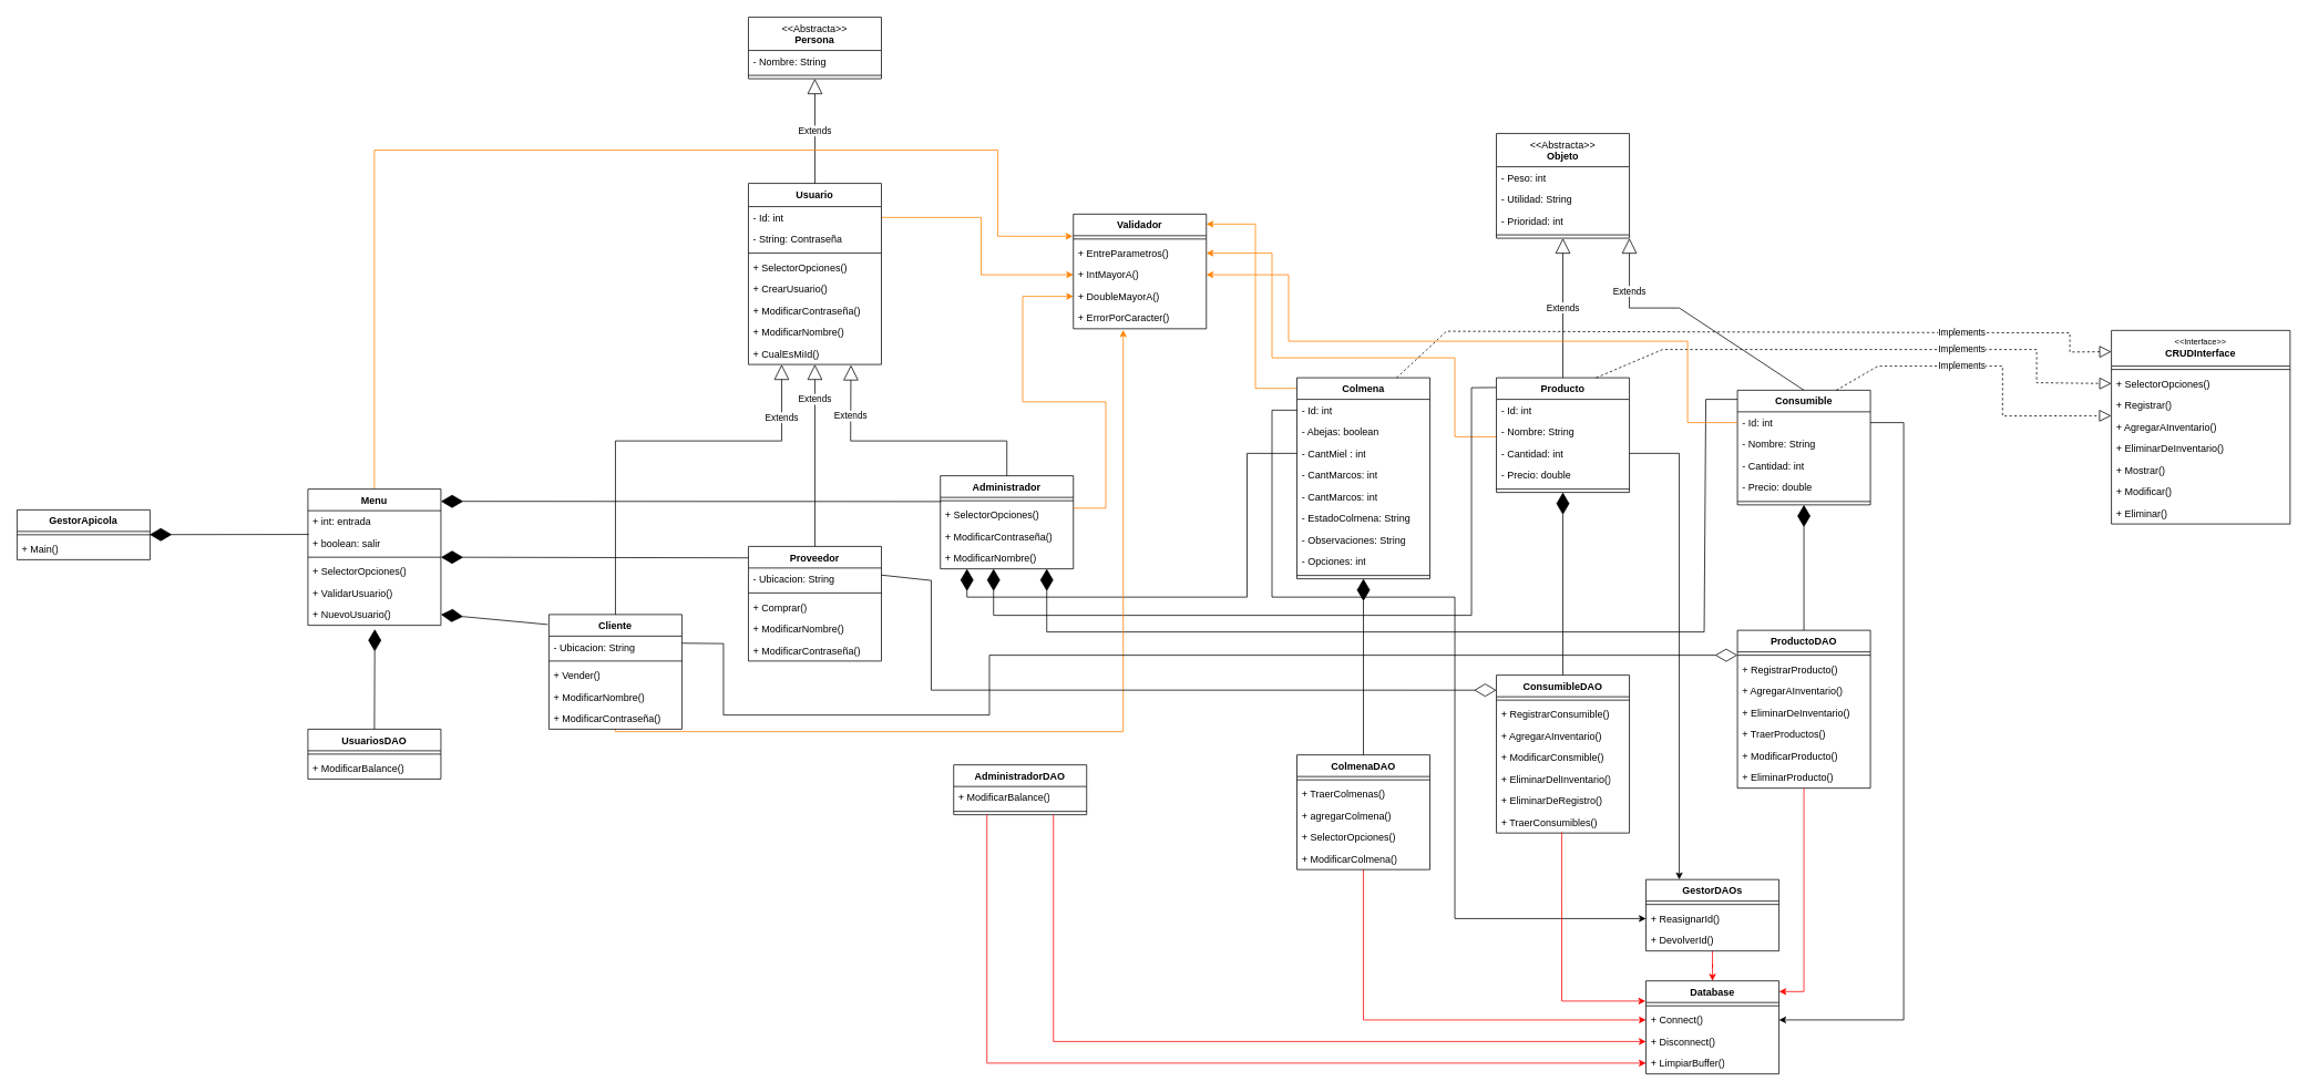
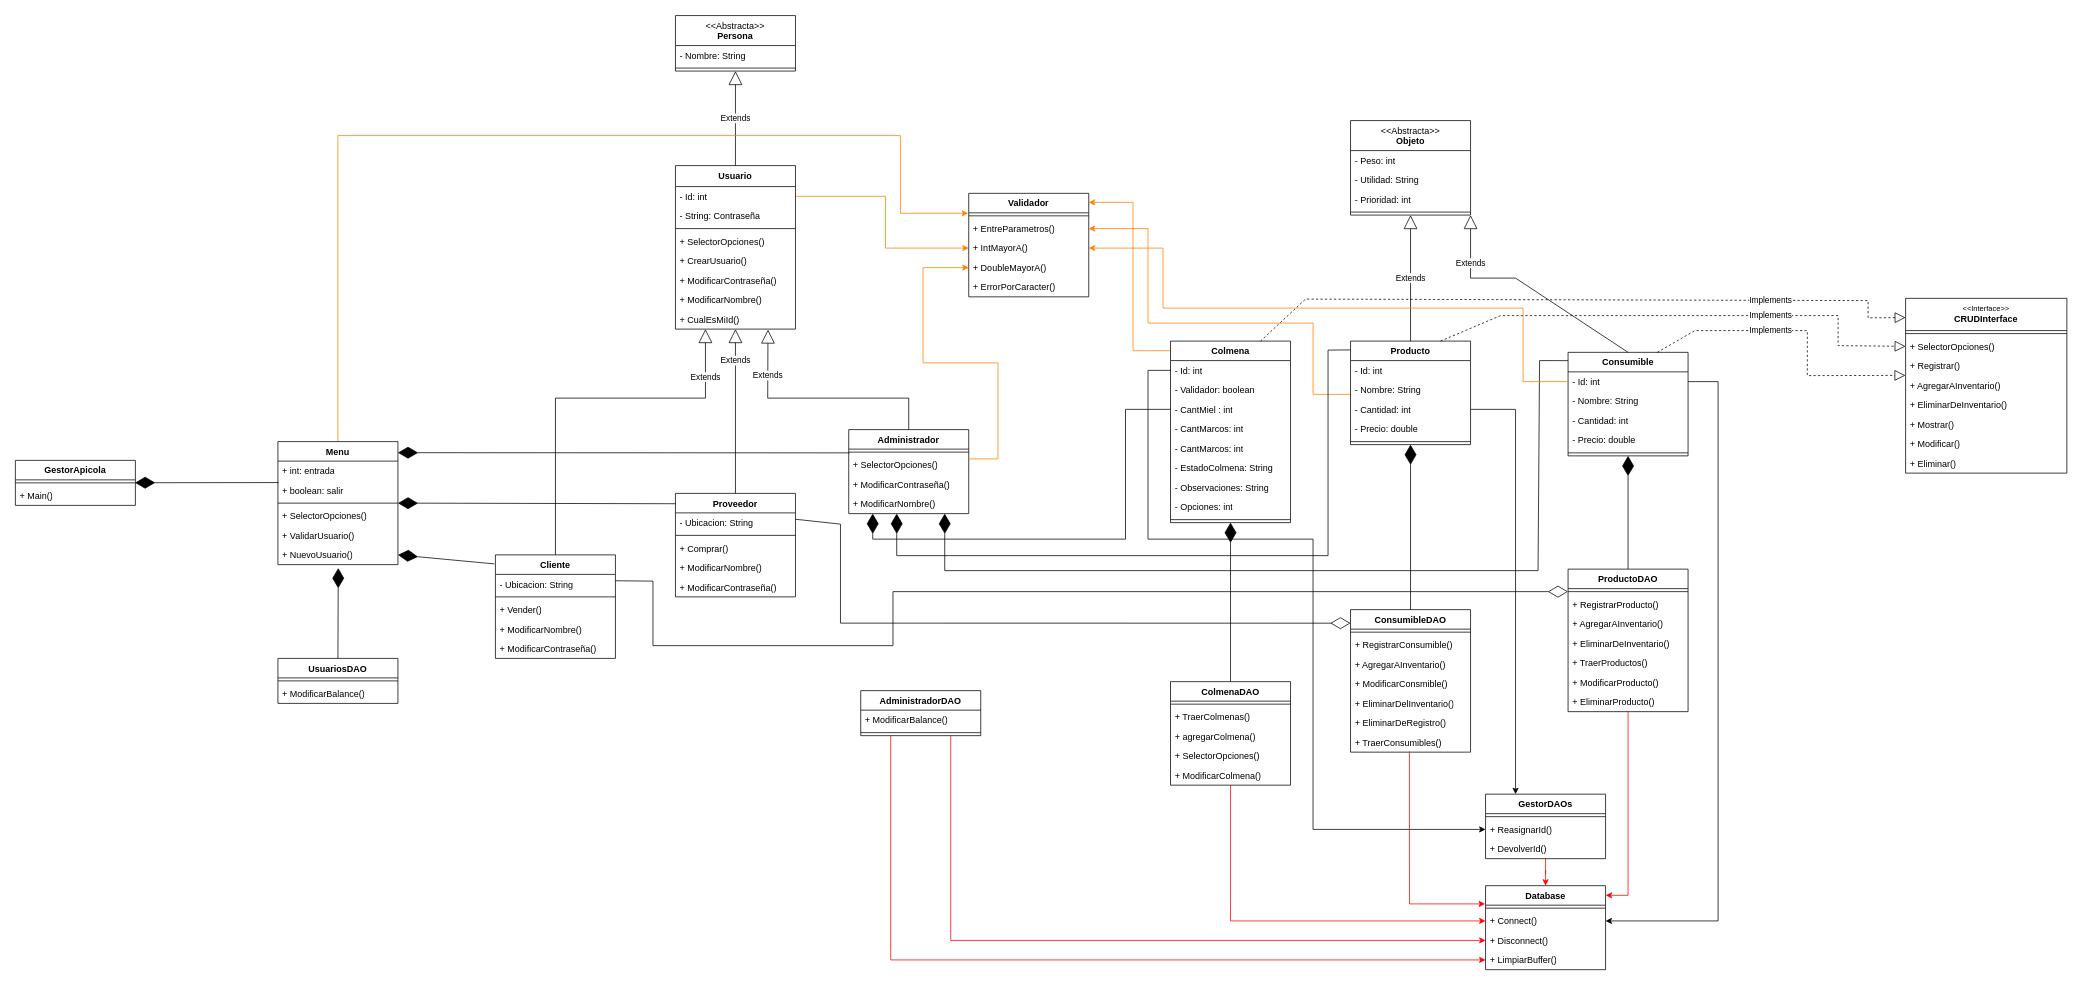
- <mxCell id="12" value="&lt;div&gt;- Abejas: boolean&lt;/div&gt;&lt;div&gt;&lt;br/&gt;&lt;/div&gt;" style="text;strokeColor=none;fillColor=none;align=left;verticalAlign=top;spacingLeft=4;spacingRight=4;overflow=hidden;rotatable=0;points=[[0,0.5],[1,0.5]];portConstraint=eastwest;whiteSpace=wrap;html=1;" parent="10" vertex="1"><mxGeometry y="52" width="160" height="26" as="geometry" /></mxCell>
+ <mxCell id="12" value="&lt;div&gt;- Validador: boolean&lt;/div&gt;&lt;div&gt;&lt;br/&gt;&lt;/div&gt;" style="text;strokeColor=none;fillColor=none;align=left;verticalAlign=top;spacingLeft=4;spacingRight=4;overflow=hidden;rotatable=0;points=[[0,0.5],[1,0.5]];portConstraint=eastwest;whiteSpace=wrap;html=1;" parent="10" vertex="1"><mxGeometry y="52" width="160" height="26" as="geometry" /></mxCell>
- <mxCell id="83" style="edgeStyle=orthogonalEdgeStyle;rounded=0;orthogonalLoop=1;jettySize=auto;html=1;entryX=0.375;entryY=1.058;entryDx=0;entryDy=0;entryPerimeter=0;strokeColor=light-dark(#FF8000,#FFFFFF);" parent="1" source="84" target="65" edge="1"><mxGeometry relative="1" as="geometry"><mxPoint x="1350" y="540" as="targetPoint" /><Array as="points"><mxPoint x="1351" y="880" /></Array></mxGeometry></mxCell>
